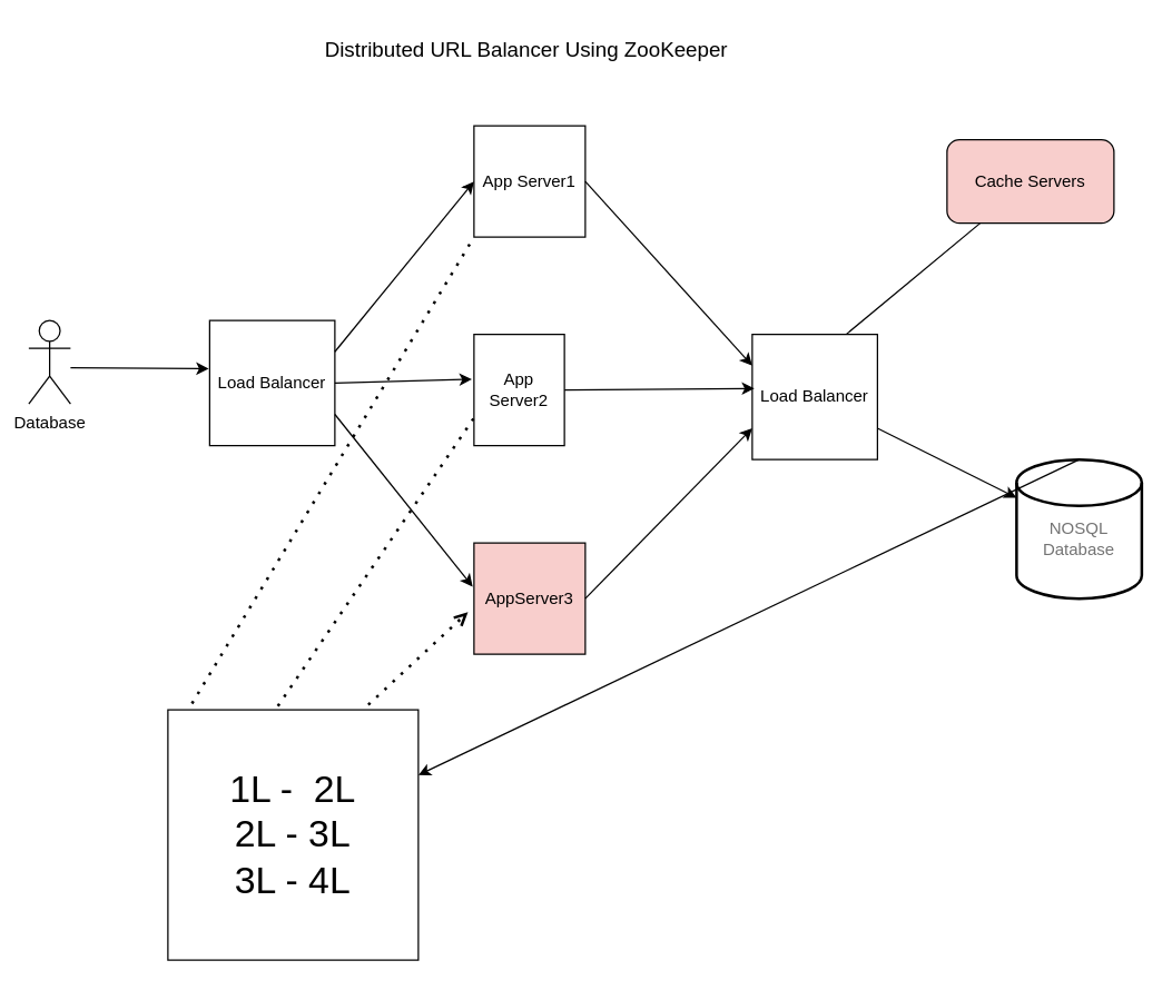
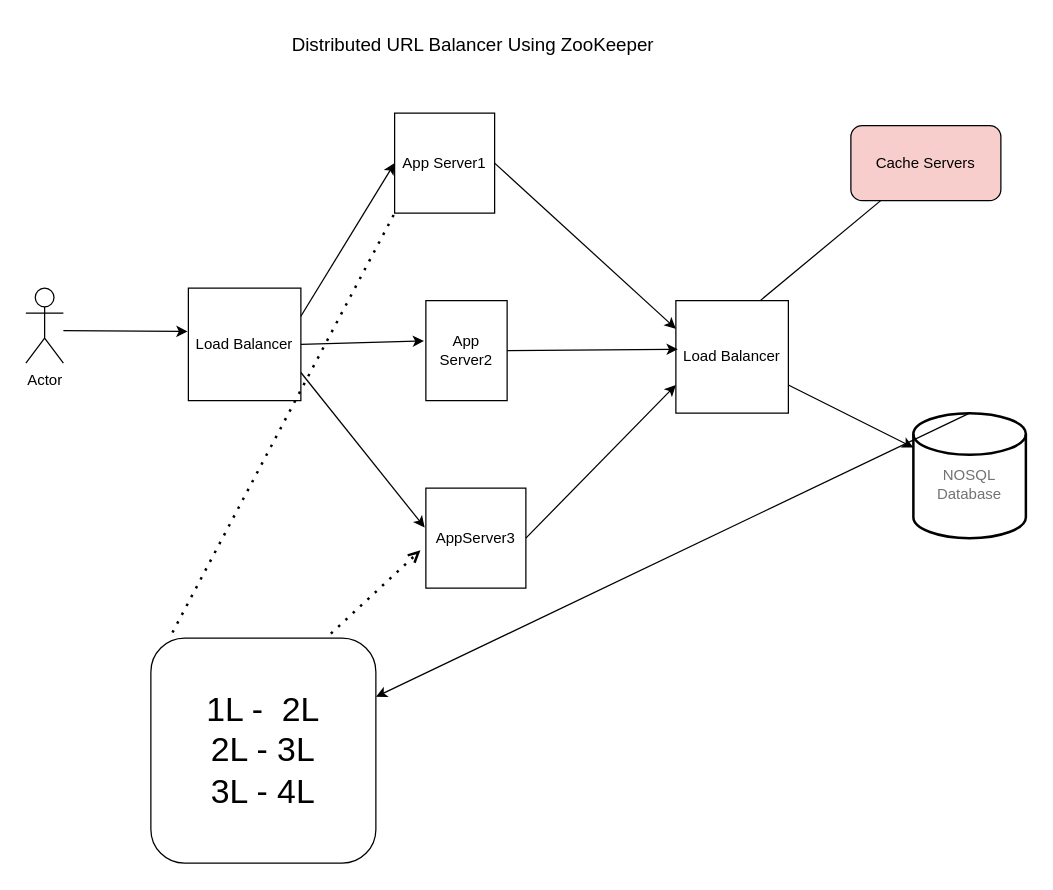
- <mxCell id="5" value="App Server1" style="whiteSpace=wrap;html=1;aspect=fixed;" vertex="1" parent="1"><mxGeometry x="340" y="90" width="80" height="80" as="geometry" /></mxCell>
+ <mxCell id="5" value="App Server1" style="whiteSpace=wrap;html=1;aspect=fixed;" vertex="1" parent="1"><mxGeometry x="315" y="90" width="80" height="80" as="geometry" /></mxCell>
- <mxCell id="2" value="Database" style="shape=umlActor;verticalLabelPosition=bottom;verticalAlign=top;html=1;outlineConnect=0;" vertex="1" parent="1"><mxGeometry x="20" y="230" width="30" height="60" as="geometry" /></mxCell>
+ <mxCell id="2" value="Actor" style="shape=umlActor;verticalLabelPosition=bottom;verticalAlign=top;html=1;outlineConnect=0;" vertex="1" parent="1"><mxGeometry x="20" y="230" width="30" height="60" as="geometry" /></mxCell>
- <mxCell id="7" value="AppServer3" style="whiteSpace=wrap;html=1;aspect=fixed;fillColor=#f8cecc;" vertex="1" parent="1"><mxGeometry x="340" y="390" width="80" height="80" as="geometry" /></mxCell>
+ <mxCell id="7" value="AppServer3" style="whiteSpace=wrap;html=1;aspect=fixed;" vertex="1" parent="1"><mxGeometry x="340" y="390" width="80" height="80" as="geometry" /></mxCell>
- <mxCell id="14" value="" style="endArrow=none;dashed=1;html=1;dashPattern=1 3;strokeWidth=2;rounded=0;fontSize=18;entryX=0;entryY=0.75;entryDx=0;entryDy=0;exitX=0.439;exitY=-0.015;exitDx=0;exitDy=0;exitPerimeter=0;" edge="1" parent="1" source="12" target="6"><mxGeometry width="50" height="50" relative="1" as="geometry"><mxPoint x="200" y="500" as="sourcePoint" /><mxPoint x="350" y="440" as="targetPoint" /></mxGeometry></mxCell>
- <mxCell id="12" value="&lt;font style=&quot;font-size: 27px&quot;&gt;1L -&amp;nbsp; 2L&lt;br&gt;2L - 3L&lt;br&gt;3L - 4L&lt;/font&gt;" style="whiteSpace=wrap;html=1;aspect=fixed;" vertex="1" parent="1"><mxGeometry x="120" y="510" width="180" height="180" as="geometry" /></mxCell>
+ <mxCell id="12" value="&lt;font style=&quot;font-size: 27px&quot;&gt;1L -&amp;nbsp; 2L&lt;br&gt;2L - 3L&lt;br&gt;3L - 4L&lt;/font&gt;" style="whiteSpace=wrap;html=1;aspect=fixed;rounded=1;" vertex="1" parent="1"><mxGeometry x="120" y="510" width="180" height="180" as="geometry" /></mxCell>
